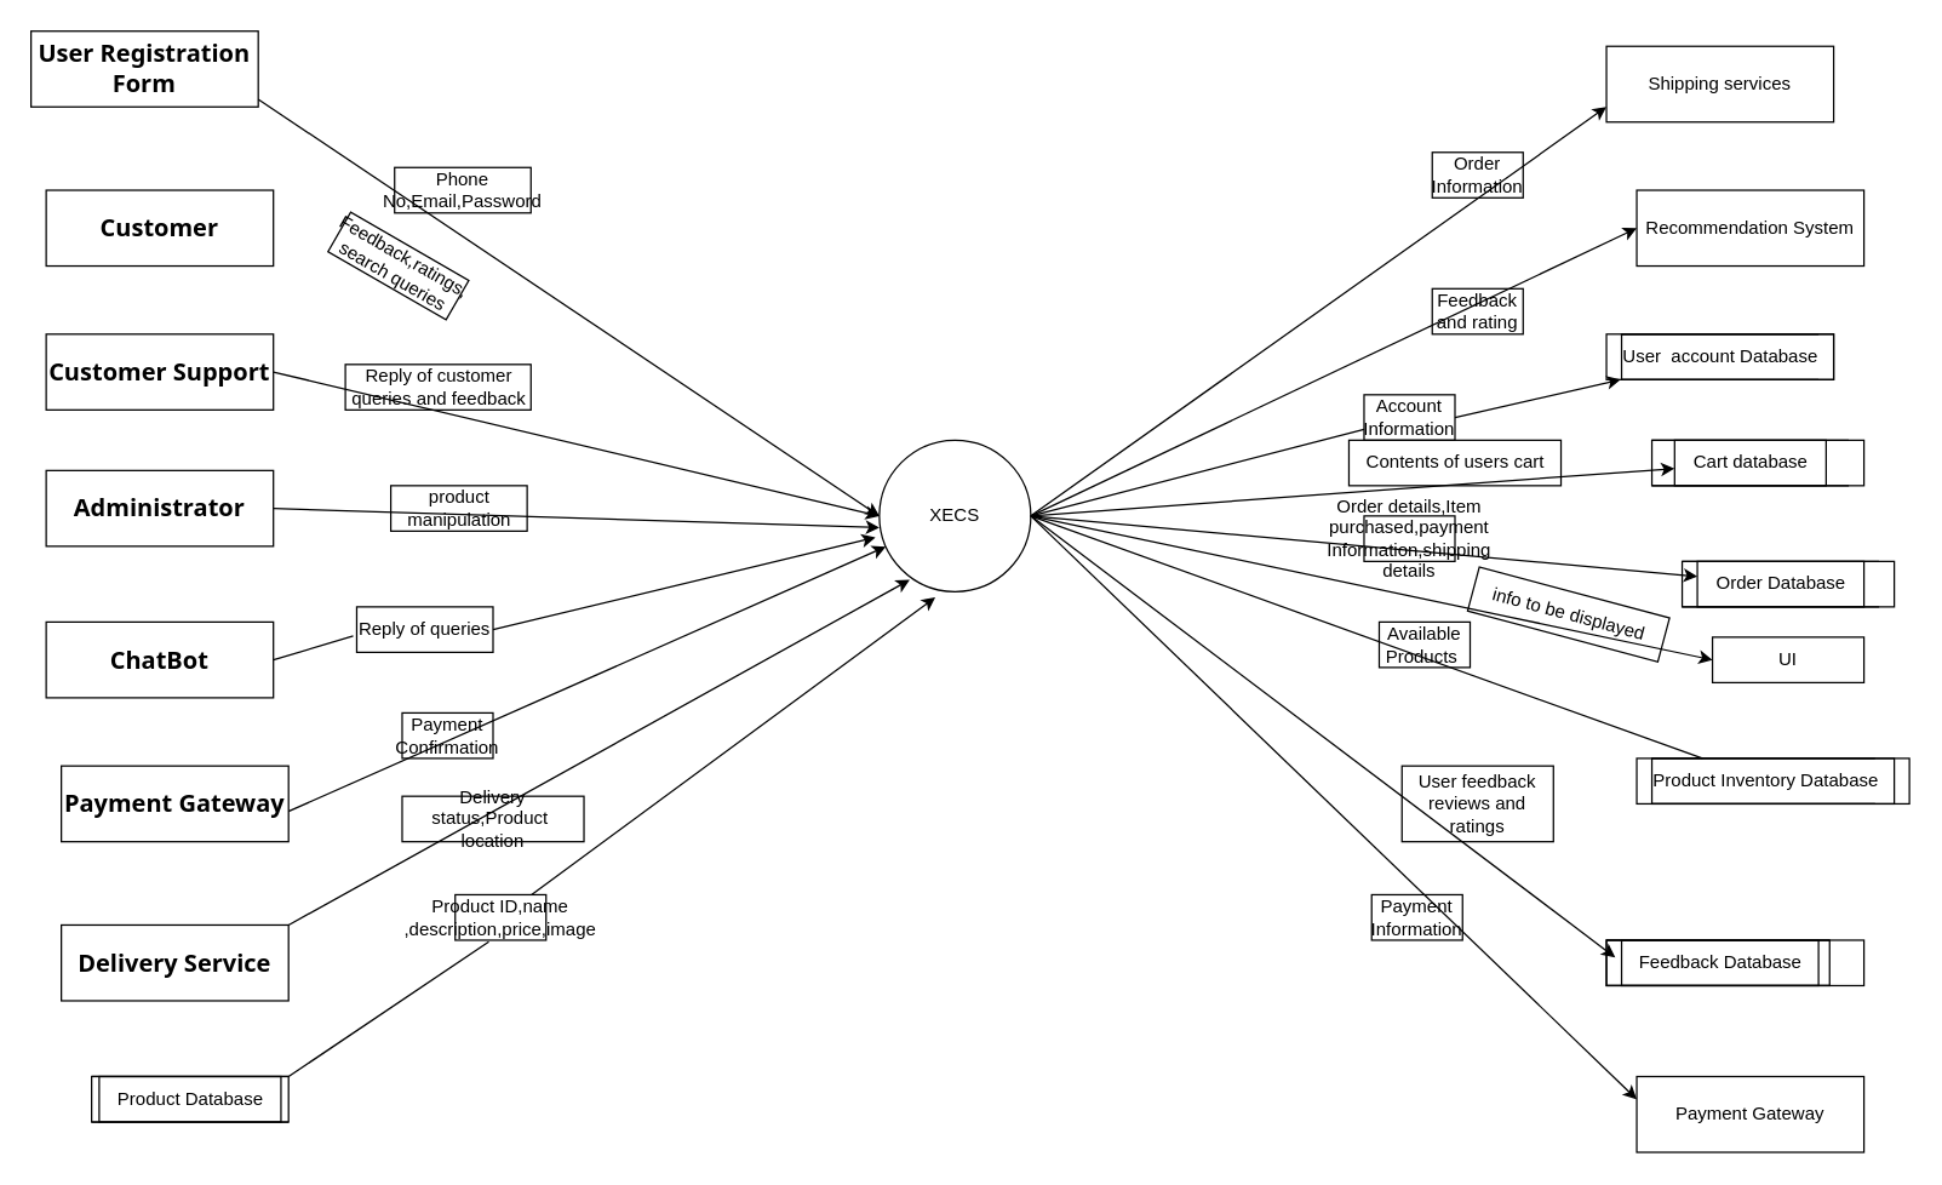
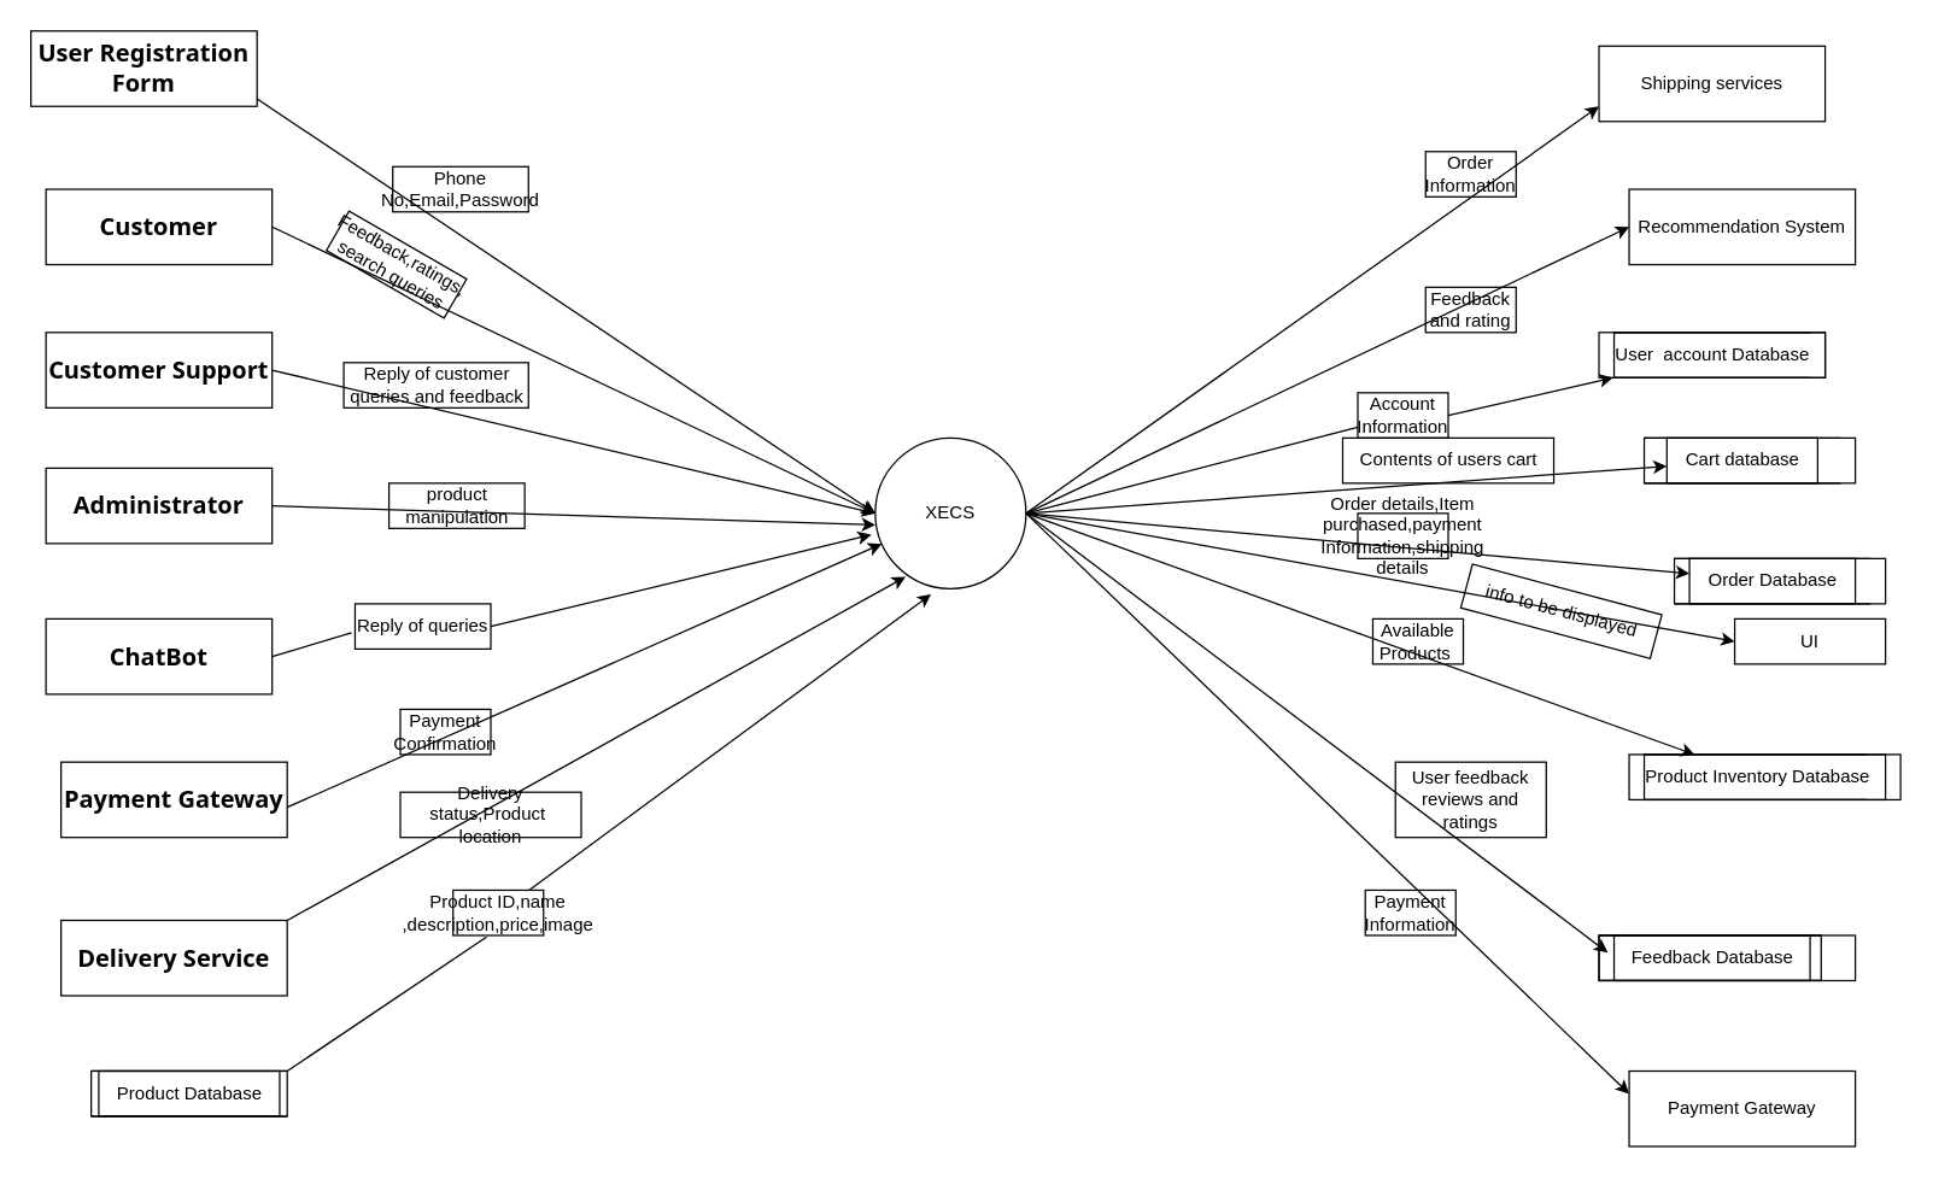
+ <mxCell id="46" style="edgeStyle=none;html=1;exitX=1;exitY=0.5;exitDx=0;exitDy=0;entryX=0;entryY=0.5;entryDx=0;entryDy=0;fillColor=none;strokeColor=#000000;fontColor=#000000;labelBackgroundColor=none;" parent="1" source="47" target="19" edge="1"><mxGeometry relative="1" as="geometry" /></mxCell>
- <mxCell id="74" value="UI" style="rounded=0;whiteSpace=wrap;html=1;fillColor=none;strokeColor=#000000;fontColor=#000000;labelBackgroundColor=none;" parent="1" vertex="1"><mxGeometry x="1130" y="420" width="100" height="30" as="geometry" /></mxCell>
+ <mxCell id="74" value="UI" style="rounded=0;whiteSpace=wrap;html=1;fillColor=none;strokeColor=#000000;fontColor=#000000;labelBackgroundColor=none;" parent="1" vertex="1"><mxGeometry x="1150" y="410" width="100" height="30" as="geometry" /></mxCell>
- <mxCell id="14" style="edgeStyle=none;html=1;exitX=1;exitY=0.5;exitDx=0;exitDy=0;fillColor=none;strokeColor=#000000;fontColor=#000000;labelBackgroundColor=none;endArrow=none;" parent="1" source="19" target="27" edge="1"><mxGeometry relative="1" as="geometry" /></mxCell>
+ <mxCell id="14" style="edgeStyle=none;html=1;exitX=1;exitY=0.5;exitDx=0;exitDy=0;fillColor=none;strokeColor=#000000;fontColor=#000000;labelBackgroundColor=none;" parent="1" source="19" target="27" edge="1"><mxGeometry relative="1" as="geometry" /></mxCell>
